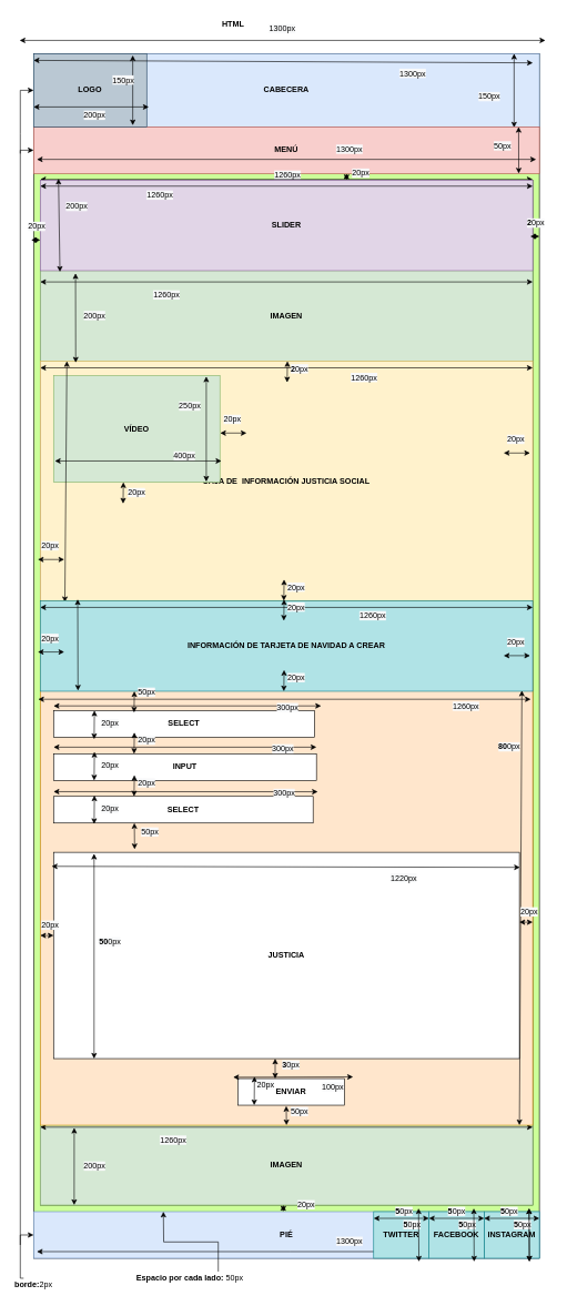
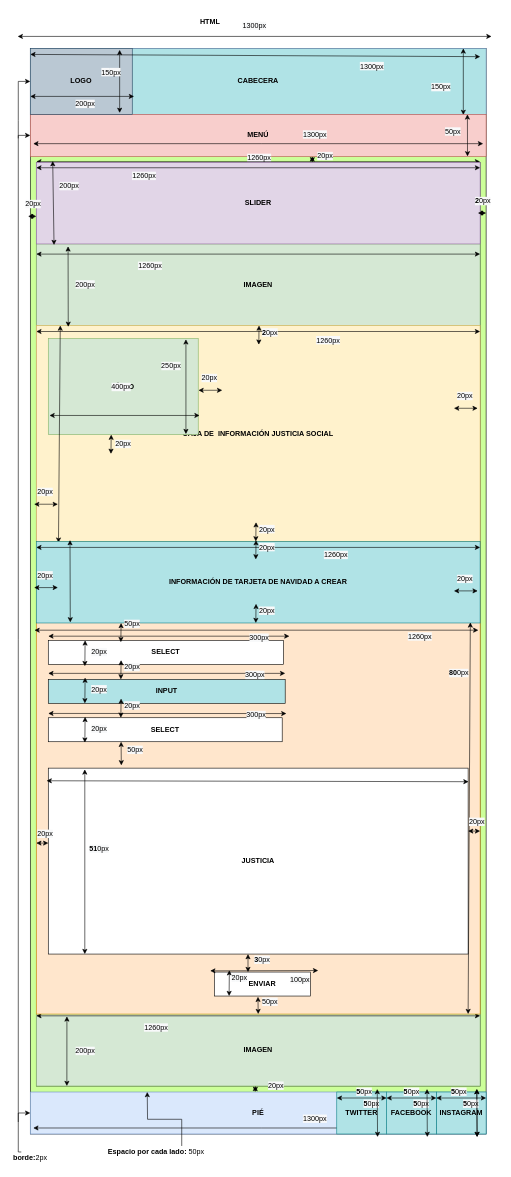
- <mxCell id="4" value="&lt;b&gt;CABECERA&lt;/b&gt;" style="rounded=0;whiteSpace=wrap;html=1;fillColor=#dae8fc;strokeColor=#6c8ebf;" parent="1" vertex="1"><mxGeometry x="50" y="80" width="760" height="110" as="geometry" /></mxCell>
+ <mxCell id="4" value="&lt;b&gt;CABECERA&lt;/b&gt;" style="rounded=0;whiteSpace=wrap;html=1;fillColor=#b0e3e6;strokeColor=#6c8ebf;" parent="1" vertex="1"><mxGeometry x="50" y="80" width="760" height="110" as="geometry" /></mxCell>
- <mxCell id="95" value="&lt;br&gt;&lt;span style=&quot;color: rgb(0 , 0 , 0) ; font-family: &amp;#34;helvetica&amp;#34; ; font-size: 12px ; font-style: normal ; font-weight: 400 ; letter-spacing: normal ; text-align: center ; text-indent: 0px ; text-transform: none ; word-spacing: 0px ; background-color: rgb(248 , 249 , 250) ; display: inline ; float: none&quot;&gt;400px&lt;/span&gt;" style="text;html=1;strokeColor=none;fillColor=none;align=center;verticalAlign=middle;whiteSpace=wrap;rounded=0;" parent="1" vertex="1"><mxGeometry x="247" y="662" width="60" height="30" as="geometry" /></mxCell>
+ <mxCell id="95" value="&lt;br&gt;&lt;span style=&quot;color: rgb(0 , 0 , 0) ; font-family: &amp;#34;helvetica&amp;#34; ; font-size: 12px ; font-style: normal ; font-weight: 400 ; letter-spacing: normal ; text-align: center ; text-indent: 0px ; text-transform: none ; word-spacing: 0px ; background-color: rgb(248 , 249 , 250) ; display: inline ; float: none&quot;&gt;400px&lt;/span&gt;" style="text;html=1;strokeColor=none;fillColor=none;align=center;verticalAlign=middle;whiteSpace=wrap;rounded=0;" parent="1" vertex="1"><mxGeometry x="172" y="622" width="60" height="30" as="geometry" /></mxCell>
- <mxCell id="52" value="&lt;b&gt;INPUT&lt;/b&gt;" style="rounded=0;whiteSpace=wrap;html=1;" parent="1" vertex="1"><mxGeometry x="80" y="1132" width="395" height="40" as="geometry" /></mxCell>
+ <mxCell id="52" value="&lt;b&gt;INPUT&lt;/b&gt;" style="rounded=0;whiteSpace=wrap;html=1;fillColor=#b0e3e6;" parent="1" vertex="1"><mxGeometry x="80" y="1132" width="395" height="40" as="geometry" /></mxCell>
- <mxCell id="75" value="&lt;br&gt;&lt;span style=&quot;color: rgb(0 , 0 , 0) ; font-family: &amp;#34;helvetica&amp;#34; ; font-size: 12px ; font-style: normal ; font-weight: 400 ; letter-spacing: normal ; text-align: center ; text-indent: 0px ; text-transform: none ; word-spacing: 0px ; background-color: rgb(248 , 249 , 250) ; display: inline ; float: none&quot;&gt;1220px&lt;/span&gt;" style="text;html=1;strokeColor=none;fillColor=none;align=center;verticalAlign=middle;whiteSpace=wrap;rounded=0;" parent="1" vertex="1"><mxGeometry x="590" y="1295.5" width="33" height="30" as="geometry" /></mxCell>
- <mxCell id="77" value="&lt;span style=&quot;color: rgb(0 , 0 , 0) ; font-family: &amp;#34;helvetica&amp;#34; ; font-size: 12px ; font-style: normal ; letter-spacing: normal ; text-align: center ; text-indent: 0px ; text-transform: none ; word-spacing: 0px ; background-color: rgb(248 , 249 , 250) ; display: inline ; float: none&quot;&gt;&lt;b&gt;50&lt;/b&gt;&lt;/span&gt;&lt;span style=&quot;color: rgb(0 , 0 , 0) ; font-family: &amp;#34;helvetica&amp;#34; ; font-size: 12px ; font-style: normal ; font-weight: 400 ; letter-spacing: normal ; text-align: center ; text-indent: 0px ; text-transform: none ; word-spacing: 0px ; background-color: rgb(248 , 249 , 250) ; display: inline ; float: none&quot;&gt;0px&lt;/span&gt;" style="text;html=1;strokeColor=none;fillColor=none;align=center;verticalAlign=middle;whiteSpace=wrap;rounded=0;" parent="1" vertex="1"><mxGeometry x="140" y="1405" width="50" height="20" as="geometry" /></mxCell>
+ <mxCell id="77" value="&lt;span style=&quot;color: rgb(0 , 0 , 0) ; font-family: &amp;#34;helvetica&amp;#34; ; font-size: 12px ; font-style: normal ; letter-spacing: normal ; text-align: center ; text-indent: 0px ; text-transform: none ; word-spacing: 0px ; background-color: rgb(248 , 249 , 250) ; display: inline ; float: none&quot;&gt;&lt;b&gt;51&lt;/b&gt;&lt;/span&gt;&lt;span style=&quot;color: rgb(0 , 0 , 0) ; font-family: &amp;#34;helvetica&amp;#34; ; font-size: 12px ; font-style: normal ; font-weight: 400 ; letter-spacing: normal ; text-align: center ; text-indent: 0px ; text-transform: none ; word-spacing: 0px ; background-color: rgb(248 , 249 , 250) ; display: inline ; float: none&quot;&gt;0px&lt;/span&gt;" style="text;html=1;strokeColor=none;fillColor=none;align=center;verticalAlign=middle;whiteSpace=wrap;rounded=0;" parent="1" vertex="1"><mxGeometry x="140" y="1405" width="50" height="20" as="geometry" /></mxCell>
- <mxCell id="15" value="&lt;b&gt;Espacio por cada lado:&lt;/b&gt;&amp;nbsp;50px" style="text;html=1;strokeColor=none;fillColor=none;align=center;verticalAlign=middle;whiteSpace=wrap;rounded=0;" parent="1" vertex="1"><mxGeometry x="200" y="1910" width="170" height="20" as="geometry" /></mxCell>
+ <mxCell id="15" value="&lt;b&gt;Espacio por cada lado:&lt;/b&gt;&amp;nbsp;50px" style="text;html=1;strokeColor=none;fillColor=none;align=center;verticalAlign=middle;whiteSpace=wrap;rounded=0;" parent="1" vertex="1"><mxGeometry x="175" y="1910" width="170" height="20" as="geometry" /></mxCell>
